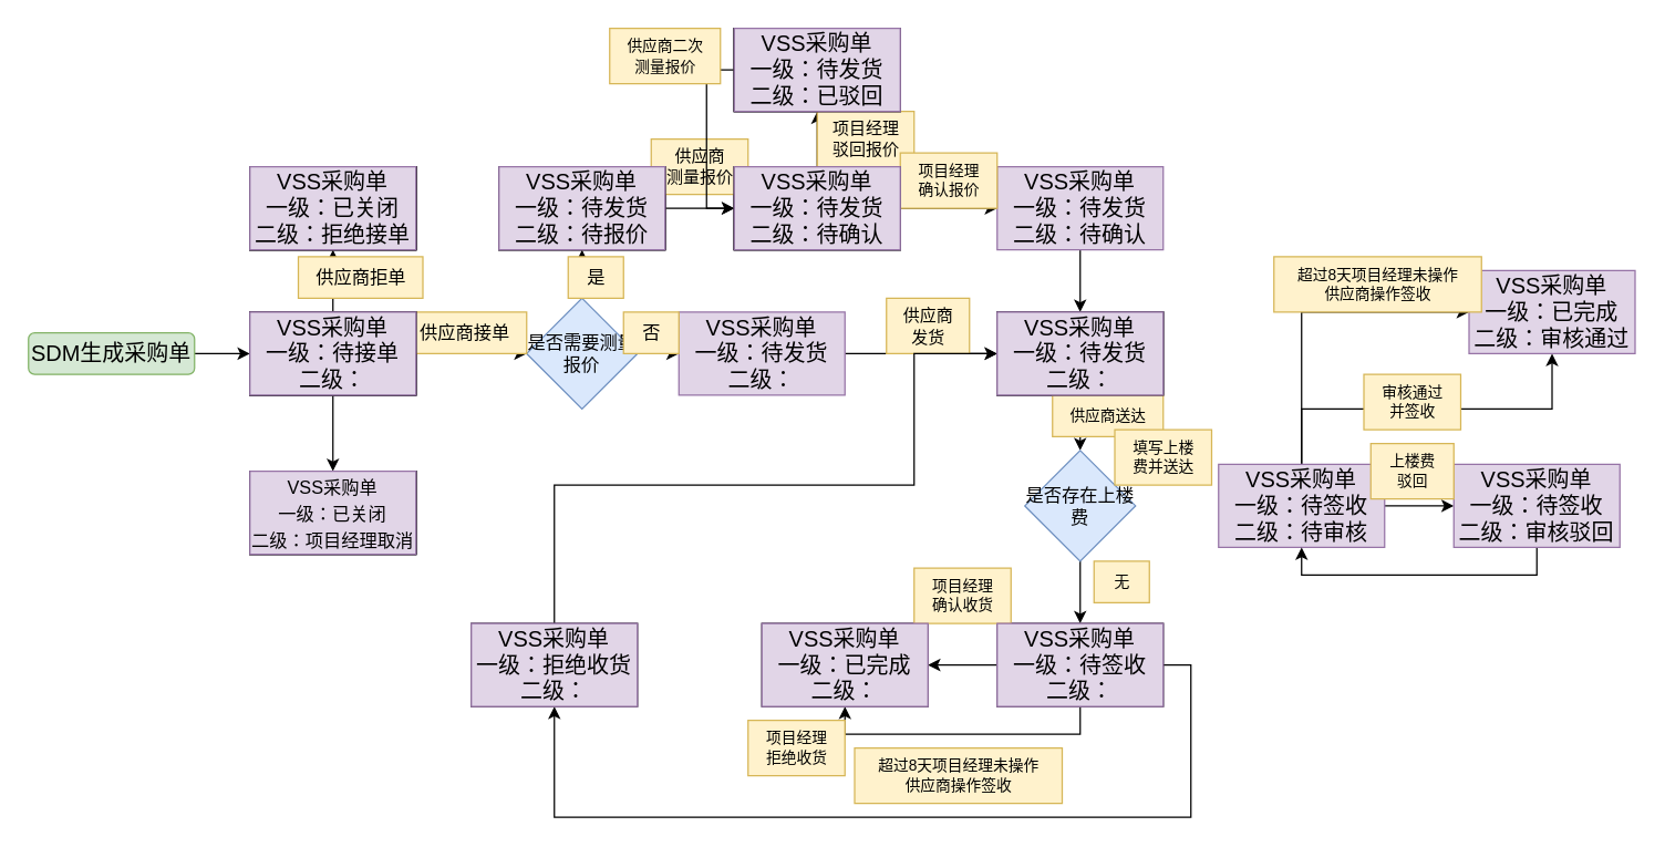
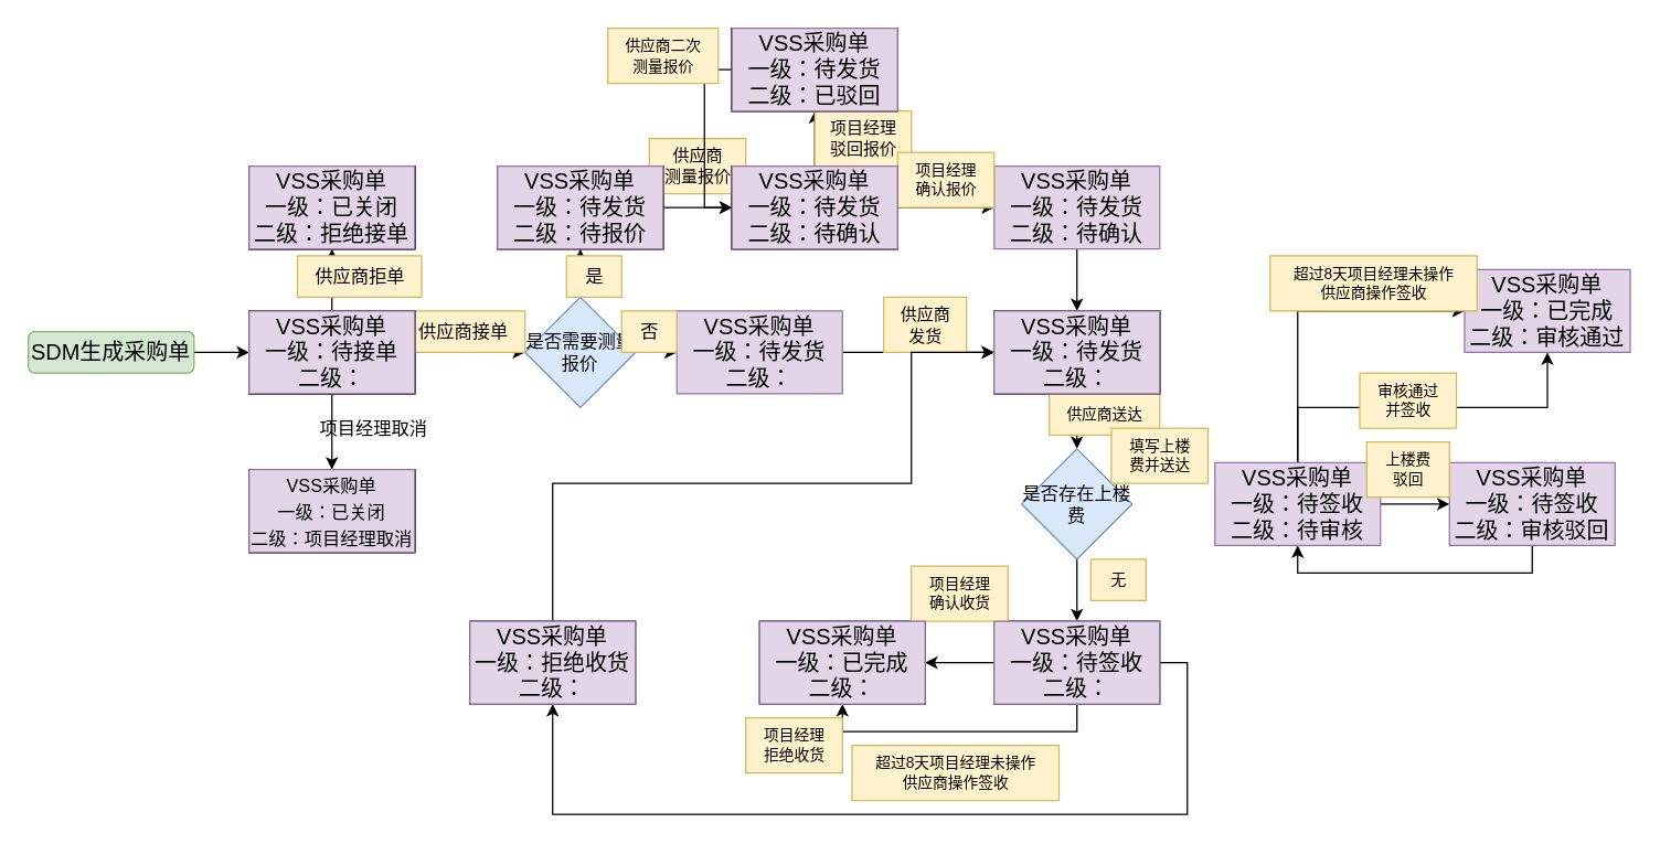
+ <mxCell id="16" value="项目经理取消" style="text;html=1;align=center;verticalAlign=middle;resizable=0;points=[];autosize=1;strokeColor=none;fillColor=none;fontSize=13;" vertex="1" parent="1"><mxGeometry x="220" y="295" width="100" height="30" as="geometry" /></mxCell>
